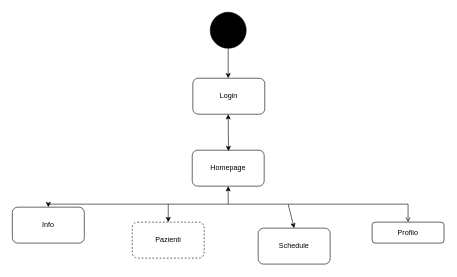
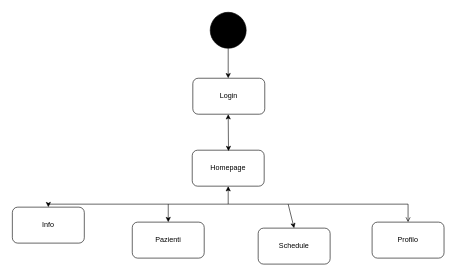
- <mxCell id="11" value="Profilo" style="rounded=1;whiteSpace=wrap;html=1;fillStyle=auto;fillColor=#FFFFFF;" vertex="1" parent="1"><mxGeometry x="620" y="370" width="120" height="35" as="geometry" /></mxCell>
+ <mxCell id="11" value="Profilo" style="rounded=1;whiteSpace=wrap;html=1;fillStyle=auto;fillColor=#FFFFFF;" vertex="1" parent="1"><mxGeometry x="620" y="370" width="120" height="60" as="geometry" /></mxCell>
- <mxCell id="9" value="Pazienti" style="rounded=1;whiteSpace=wrap;html=1;fillStyle=auto;fillColor=#FFFFFF;dashed=1;" vertex="1" parent="1"><mxGeometry x="220" y="370" width="120" height="60" as="geometry" /></mxCell>
+ <mxCell id="9" value="Pazienti" style="rounded=1;whiteSpace=wrap;html=1;fillStyle=auto;fillColor=#FFFFFF;" vertex="1" parent="1"><mxGeometry x="220" y="370" width="120" height="60" as="geometry" /></mxCell>
